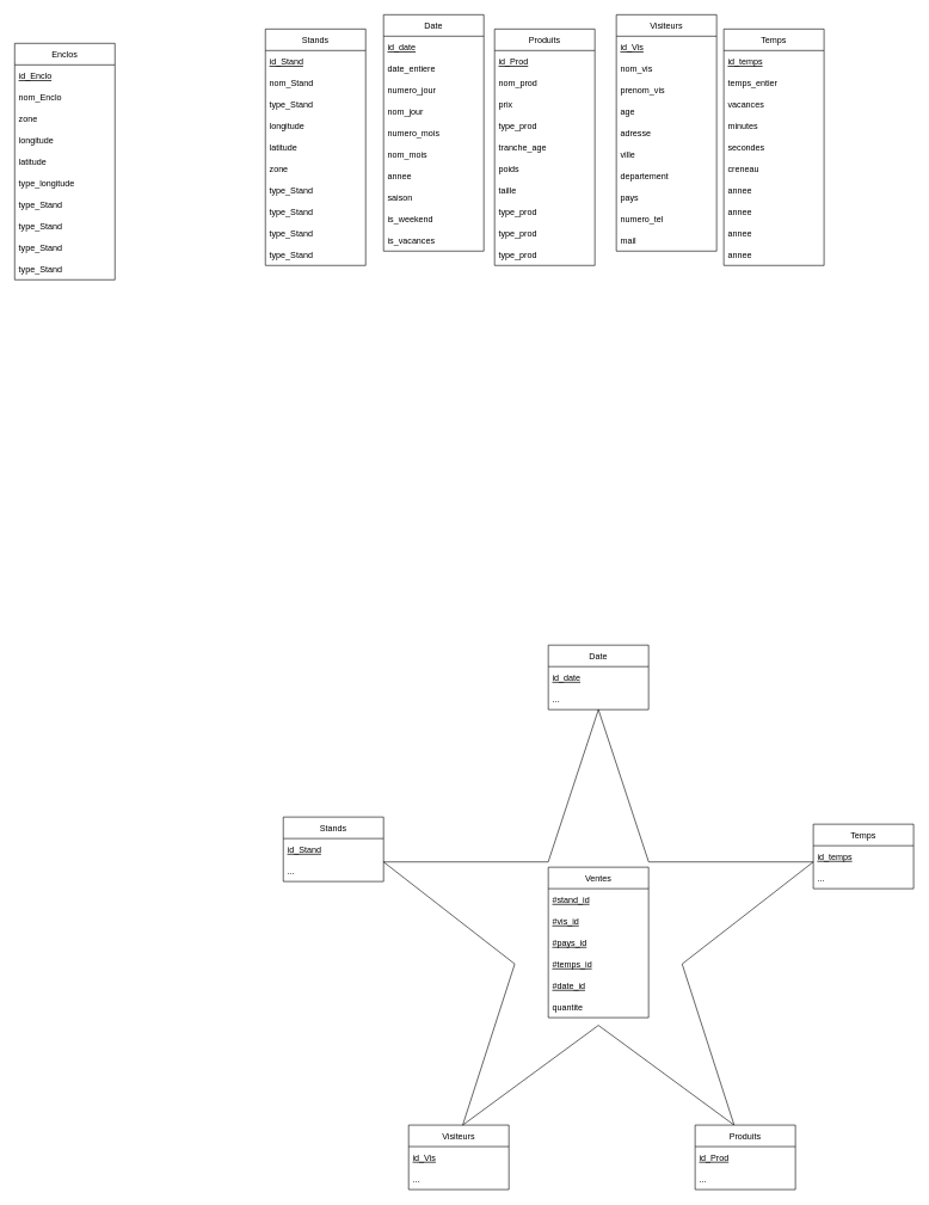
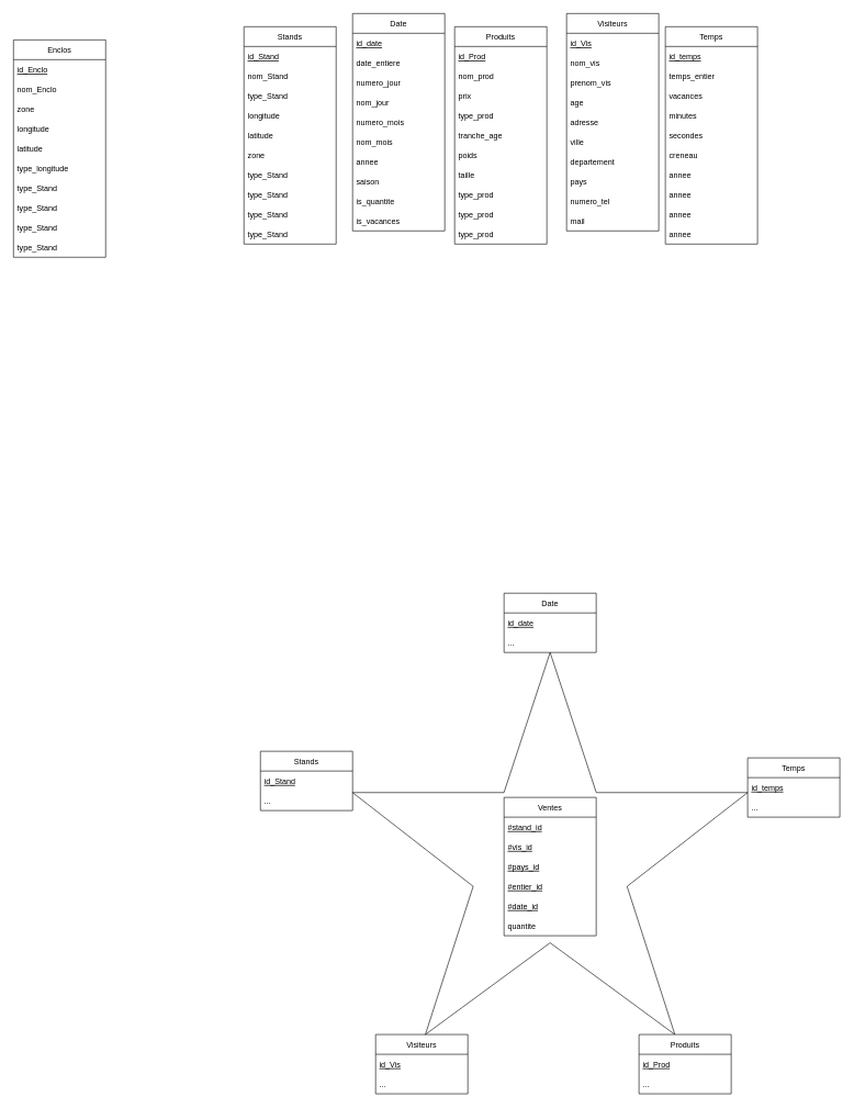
- <mxCell id="22" value="is_weekend" style="text;strokeColor=none;fillColor=none;align=left;verticalAlign=middle;spacingLeft=4;spacingRight=4;overflow=hidden;points=[[0,0.5],[1,0.5]];portConstraint=eastwest;rotatable=0;" vertex="1" parent="13"><mxGeometry y="270" width="140" height="30" as="geometry" /></mxCell>
+ <mxCell id="22" value="is_quantite" style="text;strokeColor=none;fillColor=none;align=left;verticalAlign=middle;spacingLeft=4;spacingRight=4;overflow=hidden;points=[[0,0.5],[1,0.5]];portConstraint=eastwest;rotatable=0;" vertex="1" parent="13"><mxGeometry y="270" width="140" height="30" as="geometry" /></mxCell>
- <mxCell id="46" value="#temps_id" style="text;strokeColor=none;fillColor=none;align=left;verticalAlign=middle;spacingLeft=4;spacingRight=4;overflow=hidden;points=[[0,0.5],[1,0.5]];portConstraint=eastwest;rotatable=0;fontStyle=4" vertex="1" parent="42"><mxGeometry y="120" width="140" height="30" as="geometry" /></mxCell>
+ <mxCell id="46" value="#entier_id" style="text;strokeColor=none;fillColor=none;align=left;verticalAlign=middle;spacingLeft=4;spacingRight=4;overflow=hidden;points=[[0,0.5],[1,0.5]];portConstraint=eastwest;rotatable=0;fontStyle=4" vertex="1" parent="42"><mxGeometry y="120" width="140" height="30" as="geometry" /></mxCell>
